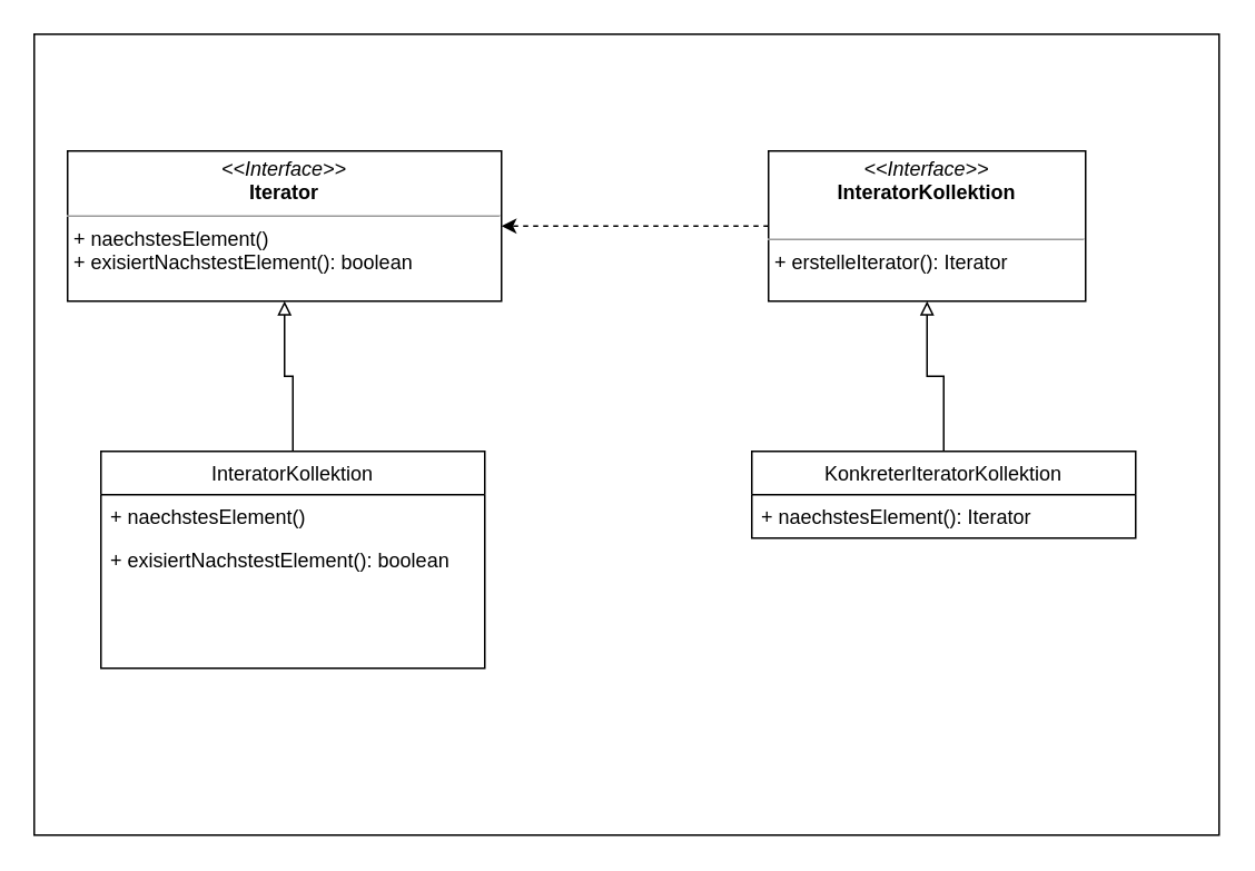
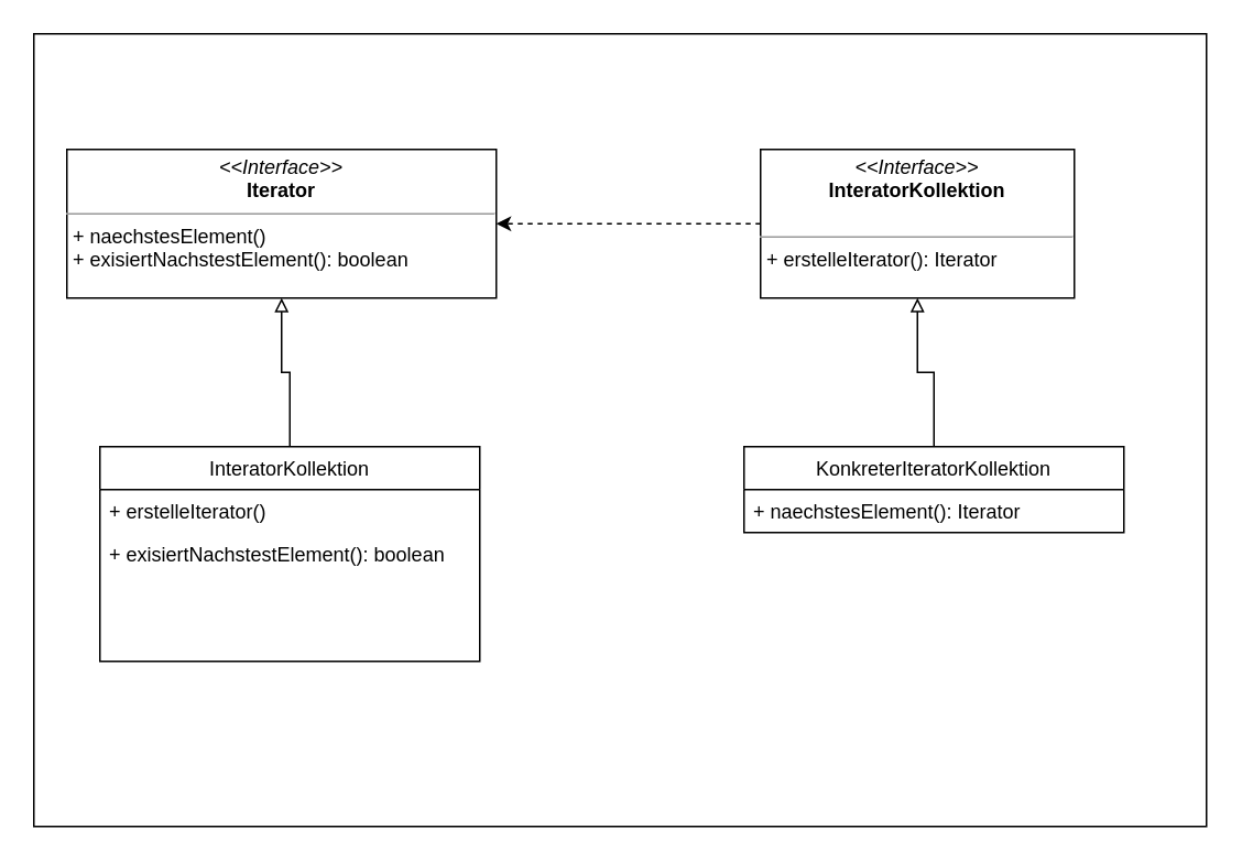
- <mxCell id="6" value="+ naechstesElement()" style="text;strokeColor=none;fillColor=none;align=left;verticalAlign=top;spacingLeft=4;spacingRight=4;overflow=hidden;rotatable=0;points=[[0,0.5],[1,0.5]];portConstraint=eastwest;" vertex="1" parent="5"><mxGeometry y="26" width="230" height="26" as="geometry" /></mxCell>
+ <mxCell id="6" value="+ erstelleIterator()" style="text;strokeColor=none;fillColor=none;align=left;verticalAlign=top;spacingLeft=4;spacingRight=4;overflow=hidden;rotatable=0;points=[[0,0.5],[1,0.5]];portConstraint=eastwest;" vertex="1" parent="5"><mxGeometry y="26" width="230" height="26" as="geometry" /></mxCell>
